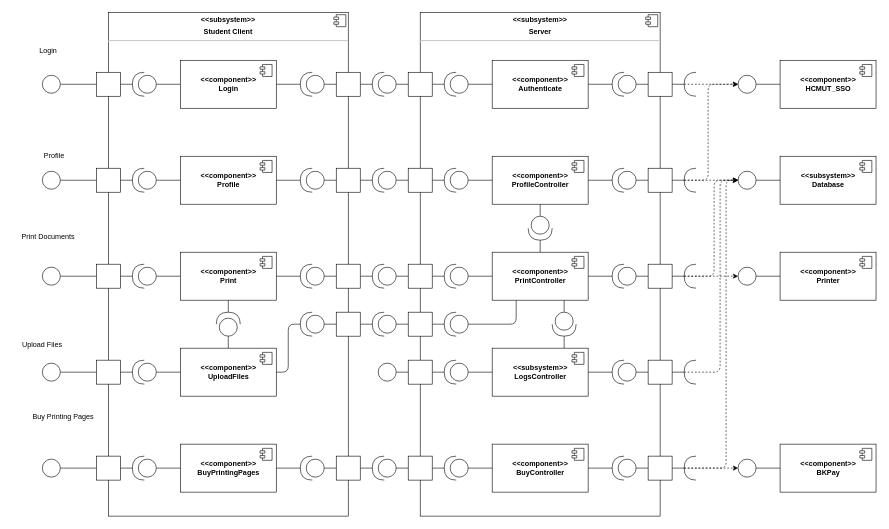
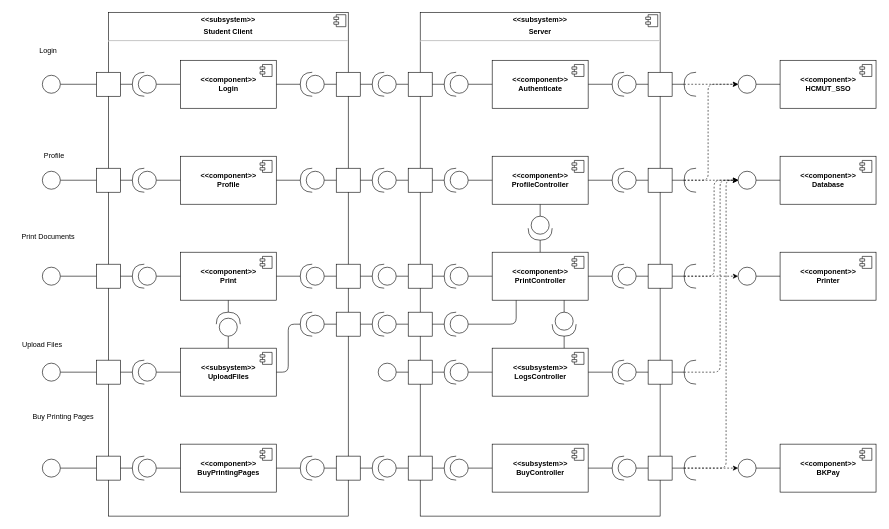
- <mxCell id="23" value="&lt;b&gt;&amp;lt;&amp;lt;subsystem&amp;gt;&amp;gt;&lt;br&gt;Database&lt;br&gt;&lt;/b&gt;" style="html=1;dropTarget=0;fillColor=default;" parent="1" vertex="1"><mxGeometry x="1300" y="260" width="160" height="80" as="geometry" /></mxCell>
+ <mxCell id="23" value="&lt;b&gt;&amp;lt;&amp;lt;component&amp;gt;&amp;gt;&lt;br&gt;Database&lt;br&gt;&lt;/b&gt;" style="html=1;dropTarget=0;fillColor=default;" parent="1" vertex="1"><mxGeometry x="1300" y="260" width="160" height="80" as="geometry" /></mxCell>
- <mxCell id="14" value="&lt;b&gt;&amp;lt;&amp;lt;component&amp;gt;&amp;gt;&lt;br&gt;UploadFiles&lt;br&gt;&lt;/b&gt;" style="html=1;dropTarget=0;fillColor=default;" parent="1" vertex="1"><mxGeometry x="300" y="580" width="160" height="80" as="geometry" /></mxCell>
+ <mxCell id="14" value="&lt;b&gt;&amp;lt;&amp;lt;subsystem&amp;gt;&amp;gt;&lt;br&gt;UploadFiles&lt;br&gt;&lt;/b&gt;" style="html=1;dropTarget=0;fillColor=default;" parent="1" vertex="1"><mxGeometry x="300" y="580" width="160" height="80" as="geometry" /></mxCell>
- <mxCell id="129" value="&lt;b&gt;&amp;lt;&amp;lt;component&amp;gt;&amp;gt;&lt;br&gt;BuyController&lt;br&gt;&lt;/b&gt;" style="html=1;dropTarget=0;fillColor=default;" parent="1" vertex="1"><mxGeometry x="820" y="740" width="160" height="80" as="geometry" /></mxCell>
+ <mxCell id="129" value="&lt;b&gt;&amp;lt;&amp;lt;subsystem&amp;gt;&amp;gt;&lt;br&gt;BuyController&lt;br&gt;&lt;/b&gt;" style="html=1;dropTarget=0;fillColor=default;" parent="1" vertex="1"><mxGeometry x="820" y="740" width="160" height="80" as="geometry" /></mxCell>
